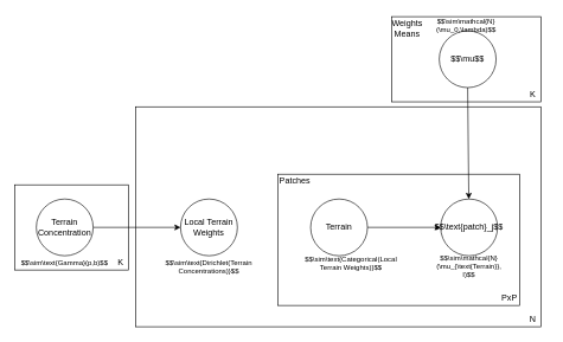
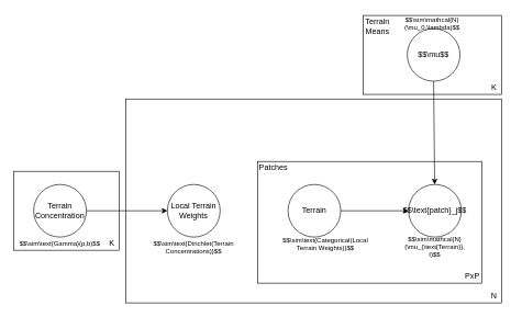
- <mxCell id="14" value="Weights Means" style="text;html=1;strokeColor=none;fillColor=none;align=center;verticalAlign=middle;whiteSpace=wrap;rounded=0;" parent="1" vertex="1"><mxGeometry x="552" y="30" width="40" height="20" as="geometry" /></mxCell>
+ <mxCell id="14" value="Terrain Means" style="text;html=1;strokeColor=none;fillColor=none;align=center;verticalAlign=middle;whiteSpace=wrap;rounded=0;" parent="1" vertex="1"><mxGeometry x="552" y="30" width="40" height="20" as="geometry" /></mxCell>
